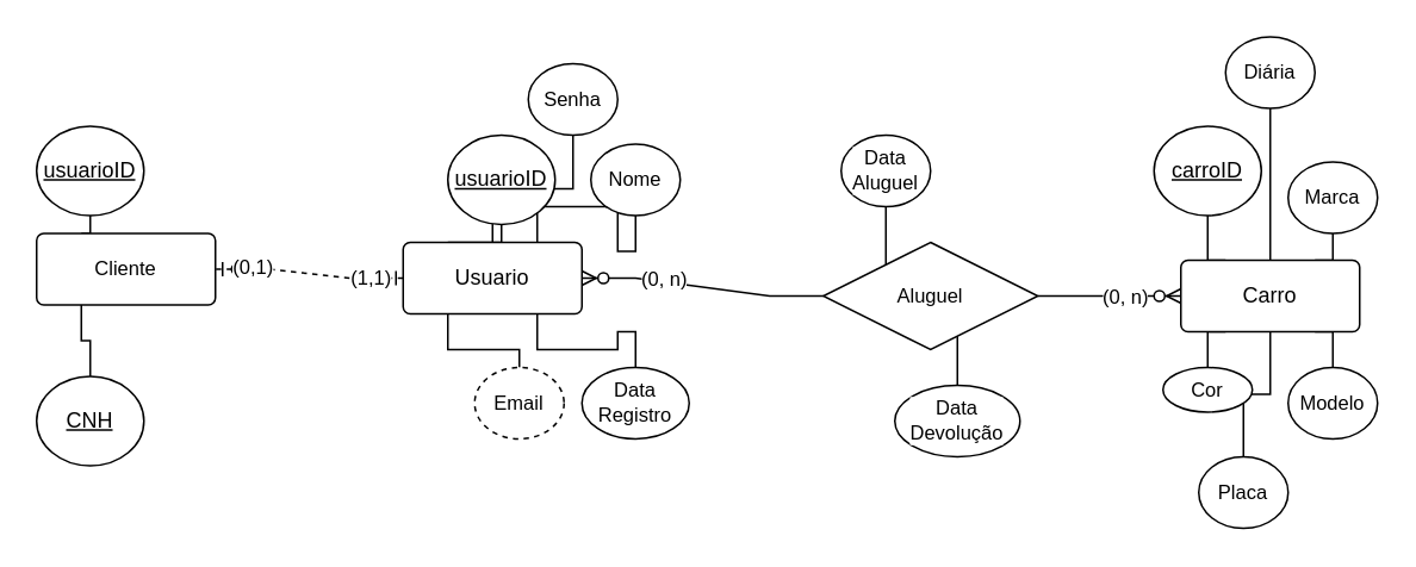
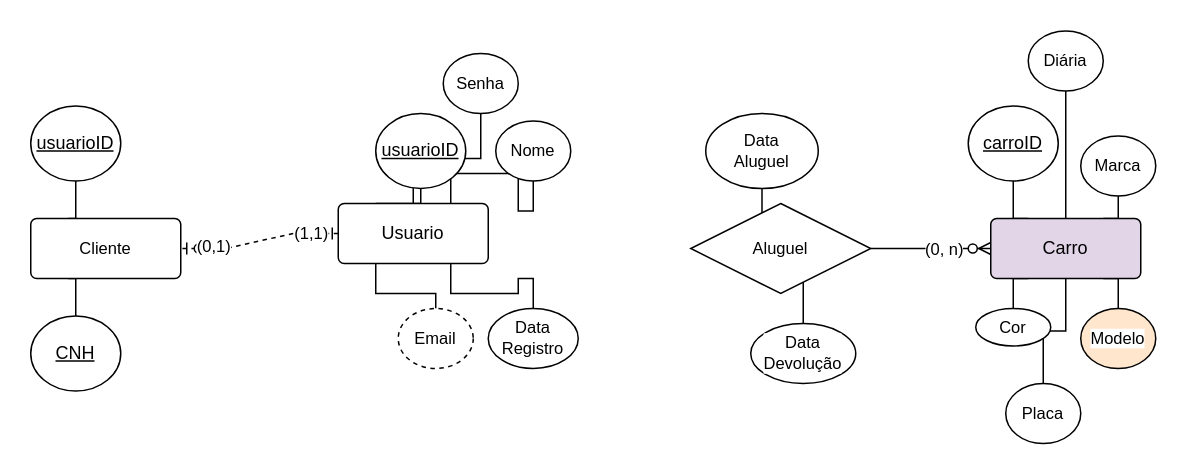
- <mxCell id="22" value="Data&lt;div&gt;Aluguel&lt;/div&gt;" style="ellipse;whiteSpace=wrap;html=1;align=center;fontFamily=Helvetica;fontSize=11;fontColor=default;labelBackgroundColor=default;" vertex="1" parent="1"><mxGeometry x="470" y="75" width="50" height="40" as="geometry" /></mxCell>
+ <mxCell id="22" value="Data&lt;div&gt;Aluguel&lt;/div&gt;" style="ellipse;whiteSpace=wrap;html=1;align=center;fontFamily=Helvetica;fontSize=11;fontColor=default;labelBackgroundColor=default;" vertex="1" parent="1"><mxGeometry x="470" y="75" width="75" height="50" as="geometry" /></mxCell>
- <mxCell id="36" value="Cliente" style="rounded=1;arcSize=10;whiteSpace=wrap;html=1;align=center;fontFamily=Helvetica;fontSize=11;fontColor=default;labelBackgroundColor=default;" vertex="1" parent="1"><mxGeometry x="20" y="130" width="100" height="40" as="geometry" /></mxCell>
+ <mxCell id="36" value="Cliente" style="rounded=1;arcSize=10;whiteSpace=wrap;html=1;align=center;fontFamily=Helvetica;fontSize=11;fontColor=default;labelBackgroundColor=default;" vertex="1" parent="1"><mxGeometry x="20" y="145" width="100" height="40" as="geometry" /></mxCell>
- <mxCell id="26" value="" style="edgeStyle=entityRelationEdgeStyle;fontSize=12;html=1;endArrow=ERzeroToMany;endFill=1;rounded=0;strokeColor=default;align=center;verticalAlign=middle;fontFamily=Helvetica;fontColor=default;labelBackgroundColor=default;entryX=1;entryY=0.5;entryDx=0;entryDy=0;exitX=0;exitY=0.5;exitDx=0;exitDy=0;" edge="1" parent="1" source="18" target="7"><mxGeometry width="100" height="100" relative="1" as="geometry"><mxPoint x="390" y="215" as="sourcePoint" /><mxPoint x="490" y="115" as="targetPoint" /></mxGeometry></mxCell>
- <mxCell id="27" value="(0, n)" style="edgeLabel;html=1;align=center;verticalAlign=middle;resizable=0;points=[];fontFamily=Helvetica;fontSize=11;fontColor=default;labelBackgroundColor=default;" vertex="1" connectable="0" parent="26"><mxGeometry x="0.378" y="1" relative="1" as="geometry"><mxPoint x="3" y="-2" as="offset" /></mxGeometry></mxCell>
- <mxCell id="14" value="Carro" style="rounded=1;arcSize=10;whiteSpace=wrap;html=1;align=center;" vertex="1" parent="1"><mxGeometry x="660" y="145" width="100" height="40" as="geometry" /></mxCell>
+ <mxCell id="14" value="Carro" style="rounded=1;arcSize=10;whiteSpace=wrap;html=1;align=center;fillColor=#e1d5e7;" vertex="1" parent="1"><mxGeometry x="660" y="145" width="100" height="40" as="geometry" /></mxCell>
- <mxCell id="31" value="Modelo" style="ellipse;whiteSpace=wrap;html=1;align=center;fontFamily=Helvetica;fontSize=11;fontColor=default;labelBackgroundColor=default;" vertex="1" parent="1"><mxGeometry x="720" y="205" width="50" height="40" as="geometry" /></mxCell>
+ <mxCell id="31" value="Modelo" style="ellipse;whiteSpace=wrap;html=1;align=center;fontFamily=Helvetica;fontSize=11;fontColor=default;labelBackgroundColor=default;fillColor=#ffe6cc;" vertex="1" parent="1"><mxGeometry x="720" y="205" width="50" height="40" as="geometry" /></mxCell>
